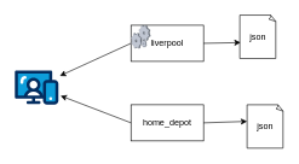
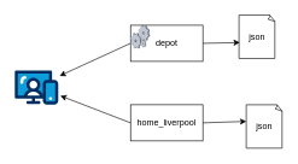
- <mxCell id="2" value="liverpool" style="html=1;dashed=0;whiteSpace=wrap;" vertex="1" parent="1"><mxGeometry x="180" y="34" width="100" height="50" as="geometry" /></mxCell>
+ <mxCell id="2" value="depot" style="html=1;dashed=0;whiteSpace=wrap;" vertex="1" parent="1"><mxGeometry x="180" y="34" width="100" height="50" as="geometry" /></mxCell>
- <mxCell id="3" value="home_depot" style="html=1;dashed=0;whiteSpace=wrap;" vertex="1" parent="1"><mxGeometry x="180" y="144" width="100" height="50" as="geometry" /></mxCell>
+ <mxCell id="3" value="home_liverpool" style="html=1;dashed=0;whiteSpace=wrap;" vertex="1" parent="1"><mxGeometry x="180" y="144" width="100" height="50" as="geometry" /></mxCell>
